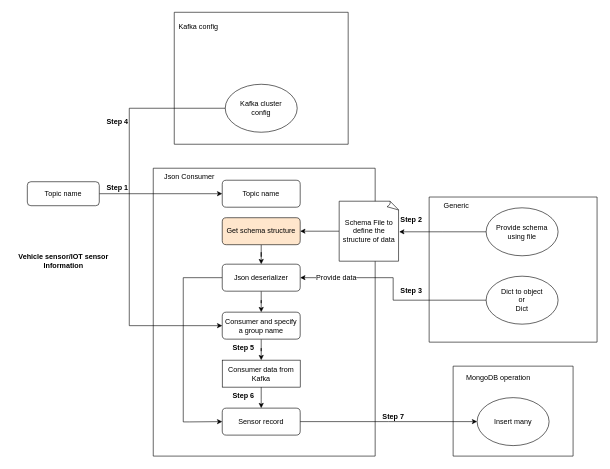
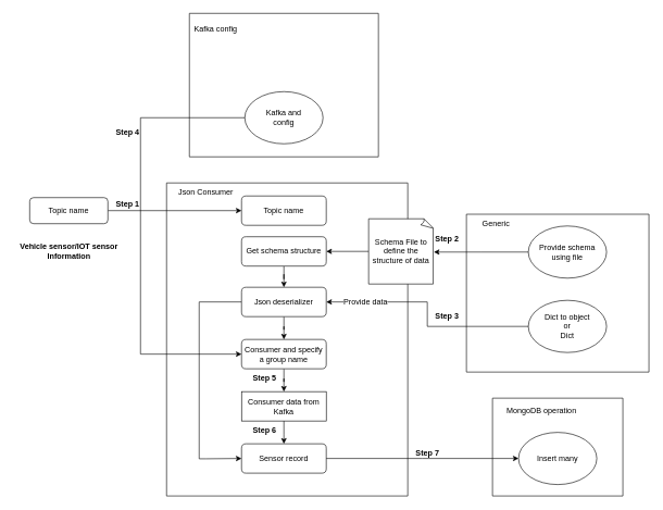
- <mxCell id="25" value="Kafka cluster&lt;br&gt;config" style="ellipse;whiteSpace=wrap;html=1;" parent="24" vertex="1"><mxGeometry x="85" y="120" width="120" height="80" as="geometry" /></mxCell>
+ <mxCell id="25" value="Kafka and&lt;br&gt;config" style="ellipse;whiteSpace=wrap;html=1;" parent="24" vertex="1"><mxGeometry x="85" y="120" width="120" height="80" as="geometry" /></mxCell>
- <mxCell id="6" value="Get schema structure" style="rounded=1;whiteSpace=wrap;html=1;fillColor=#ffe6cc;" parent="2" vertex="1"><mxGeometry x="115" y="82.5" width="130" height="45" as="geometry" /></mxCell>
+ <mxCell id="6" value="Get schema structure" style="rounded=1;whiteSpace=wrap;html=1;" parent="2" vertex="1"><mxGeometry x="115" y="82.5" width="130" height="45" as="geometry" /></mxCell>
- <mxCell id="22" value="&lt;b&gt;Vehicle sensor/IOT sensor&lt;br&gt;Information&lt;/b&gt;" style="text;html=1;align=center;verticalAlign=middle;resizable=0;points=[];autosize=1;strokeColor=none;fillColor=none;" parent="1" vertex="1"><mxGeometry x="20" y="415" width="170" height="40" as="geometry" /></mxCell>
+ <mxCell id="22" value="&lt;b&gt;Vehicle sensor/IOT sensor&lt;br&gt;Information&lt;/b&gt;" style="text;html=1;align=center;verticalAlign=middle;resizable=0;points=[];autosize=1;strokeColor=none;fillColor=none;" parent="1" vertex="1"><mxGeometry x="20" y="365" width="170" height="40" as="geometry" /></mxCell>
